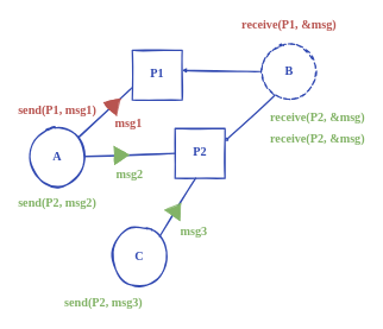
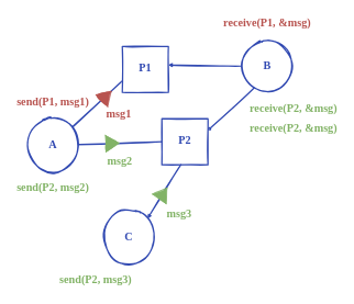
- <mxCell id="5" value="B" style="ellipse;aspect=fixed;rounded=0;shadow=0;fontFamily=Ink Free;fontSize=17;strokeWidth=2;fillColor=default;spacing=20;sketch=1;align=center;strokeColor=#324ab2;fontColor=#324ab2;fontStyle=1;spacingBottom=5;dashed=1;" vertex="1" parent="1"><mxGeometry x="365" y="60" width="80" height="80" as="geometry" /></mxCell>
+ <mxCell id="5" value="B" style="ellipse;aspect=fixed;rounded=0;shadow=0;fontFamily=Ink Free;fontSize=17;strokeWidth=2;fillColor=default;spacing=20;sketch=1;align=center;strokeColor=#324ab2;fontColor=#324ab2;fontStyle=1;spacingBottom=5;" vertex="1" parent="1"><mxGeometry x="365" y="60" width="80" height="80" as="geometry" /></mxCell>
- <mxCell id="12" value="" style="endArrow=none;strokeWidth=2;fontFamily=Ink Free;fontSize=17;sketch=1;endSize=2;rounded=0;endFill=0;startSize=2;startArrow=none;startFill=0;strokeColor=#324AB2;fontColor=#324AB2;fontSource=https%3A%2F%2Full-esit-sistemas-operativos.github.io%2Fssoo-apuntes%2Ffonts%2FInkFree.woff;fontStyle=1;spacingBottom=5;exitX=0.412;exitY=1;exitDx=0;exitDy=0;exitPerimeter=0;entryX=1;entryY=0;entryDx=0;entryDy=0;" edge="1" parent="1" source="8" target="3"><mxGeometry width="50" height="50" relative="1" as="geometry"><mxPoint x="394.68" y="143.36" as="sourcePoint" /><mxPoint x="325" y="207.5" as="targetPoint" /></mxGeometry></mxCell>
+ <mxCell id="12" value="" style="endArrow=classic;strokeWidth=2;fontFamily=Ink Free;fontSize=17;sketch=1;endSize=2;rounded=0;endFill=0;startSize=2;startArrow=none;startFill=0;strokeColor=#324AB2;fontColor=#324AB2;fontSource=https%3A%2F%2Full-esit-sistemas-operativos.github.io%2Fssoo-apuntes%2Ffonts%2FInkFree.woff;fontStyle=1;spacingBottom=5;exitX=0.412;exitY=1;exitDx=0;exitDy=0;exitPerimeter=0;entryX=1;entryY=0;entryDx=0;entryDy=0;" edge="1" parent="1" source="8" target="3"><mxGeometry width="50" height="50" relative="1" as="geometry"><mxPoint x="394.68" y="143.36" as="sourcePoint" /><mxPoint x="325" y="207.5" as="targetPoint" /></mxGeometry></mxCell>
